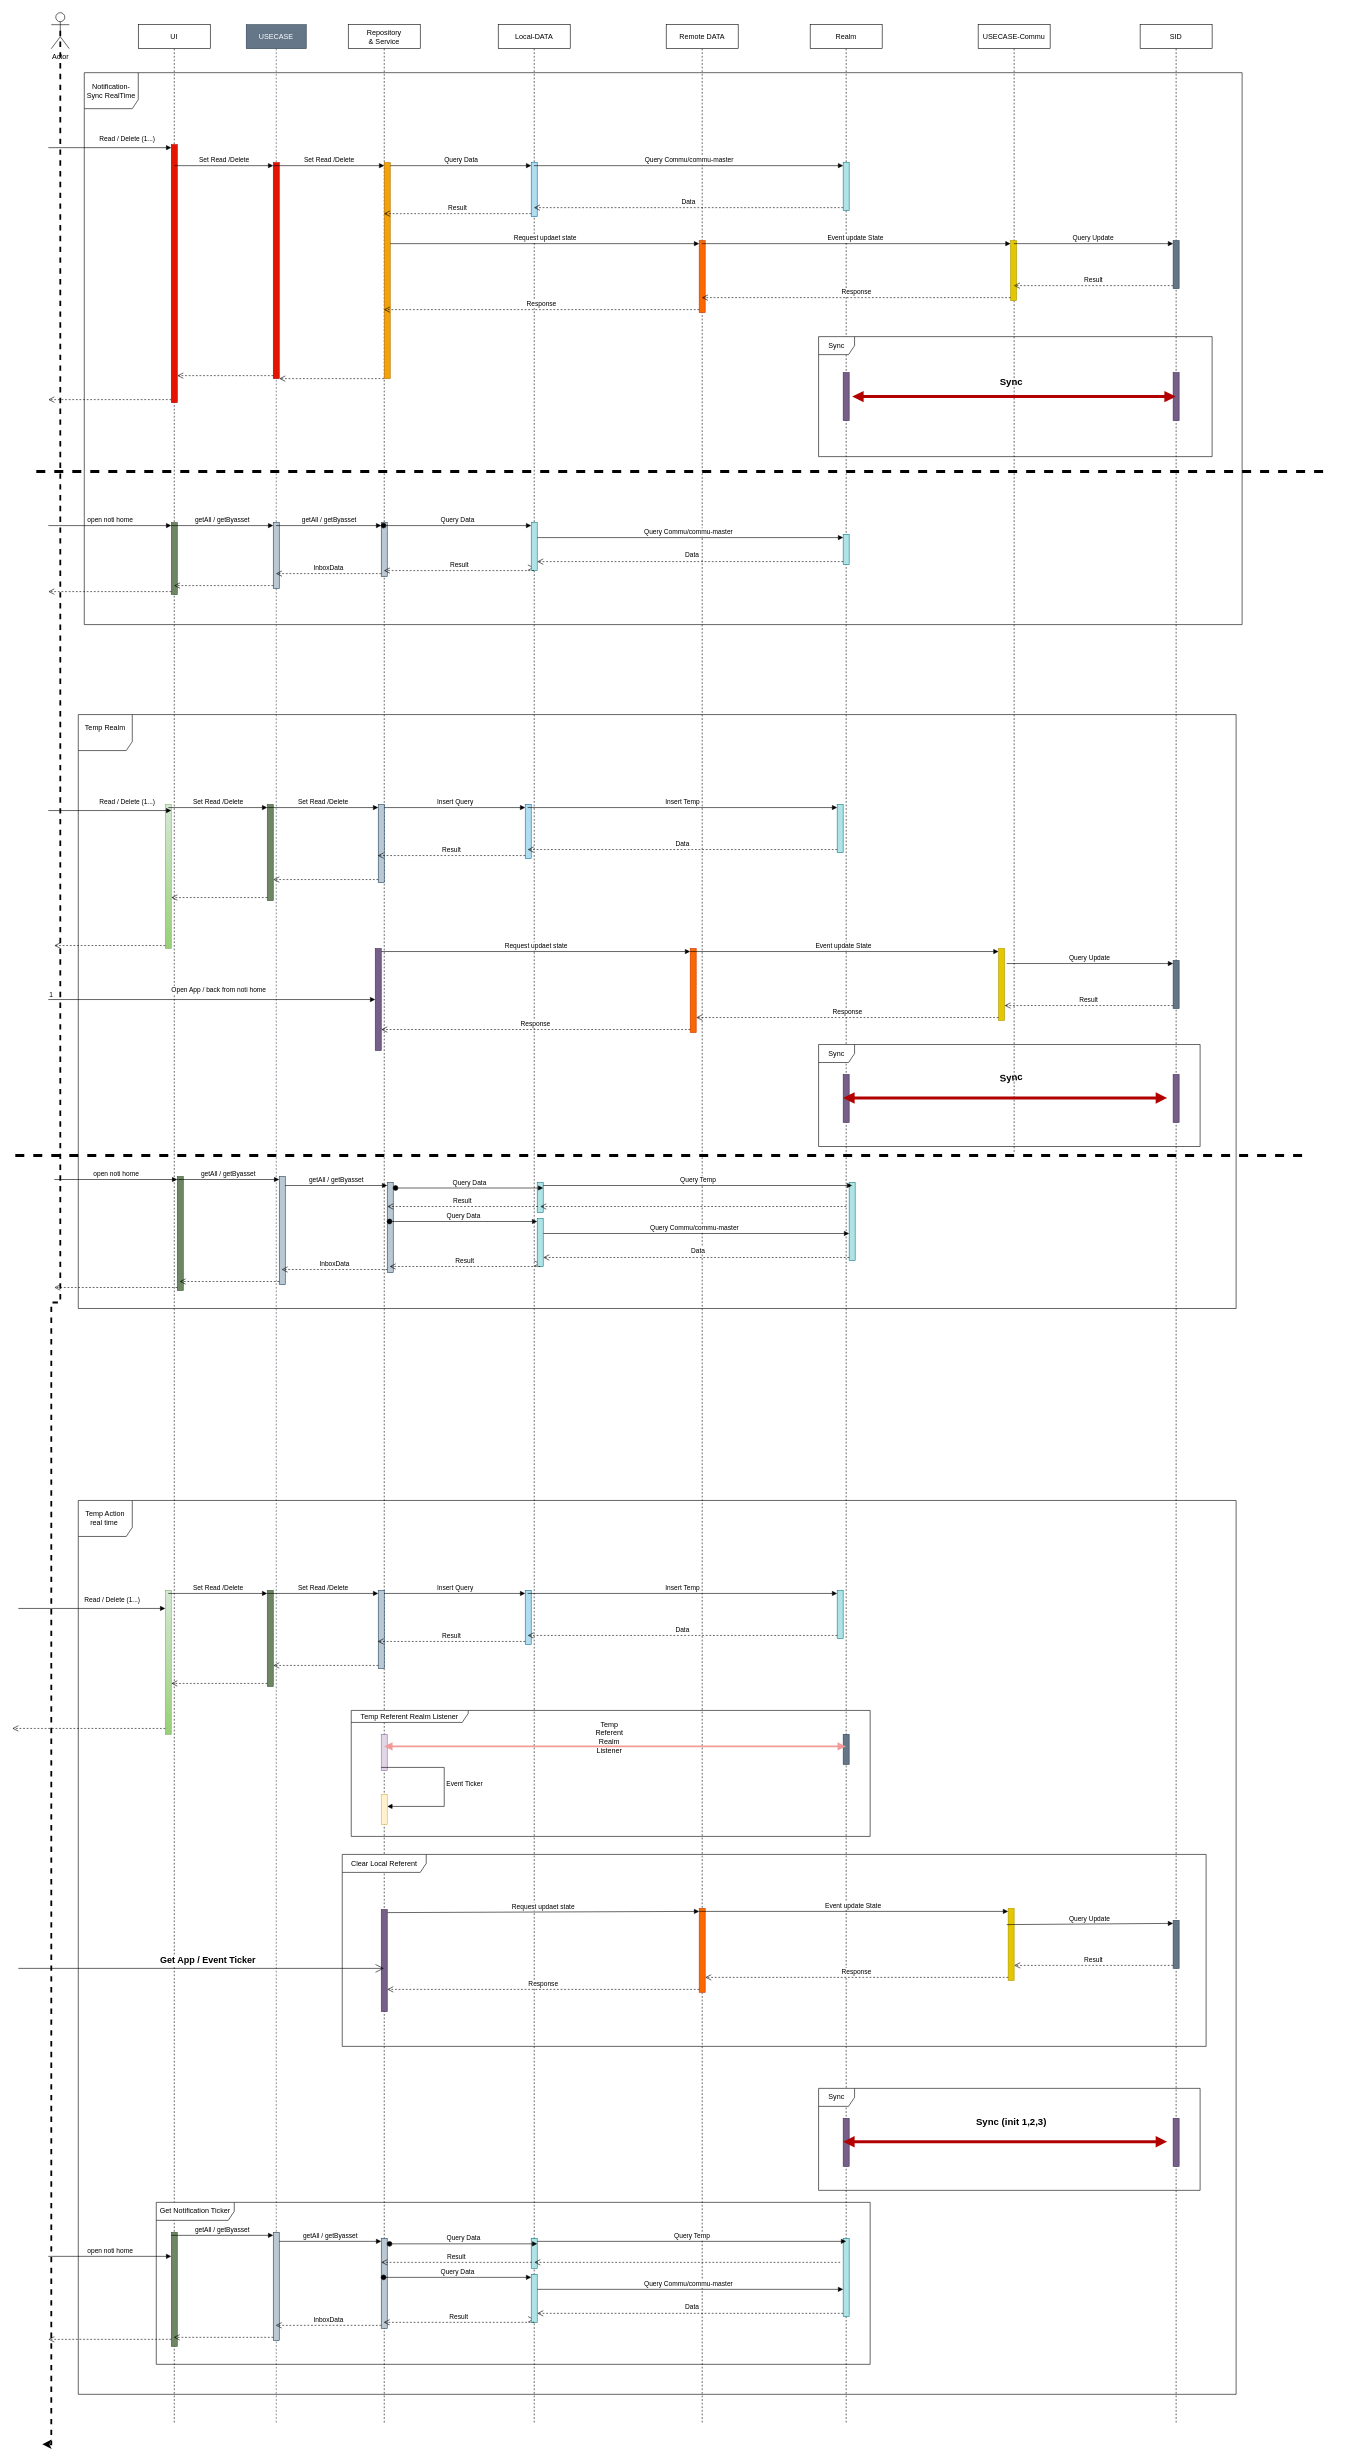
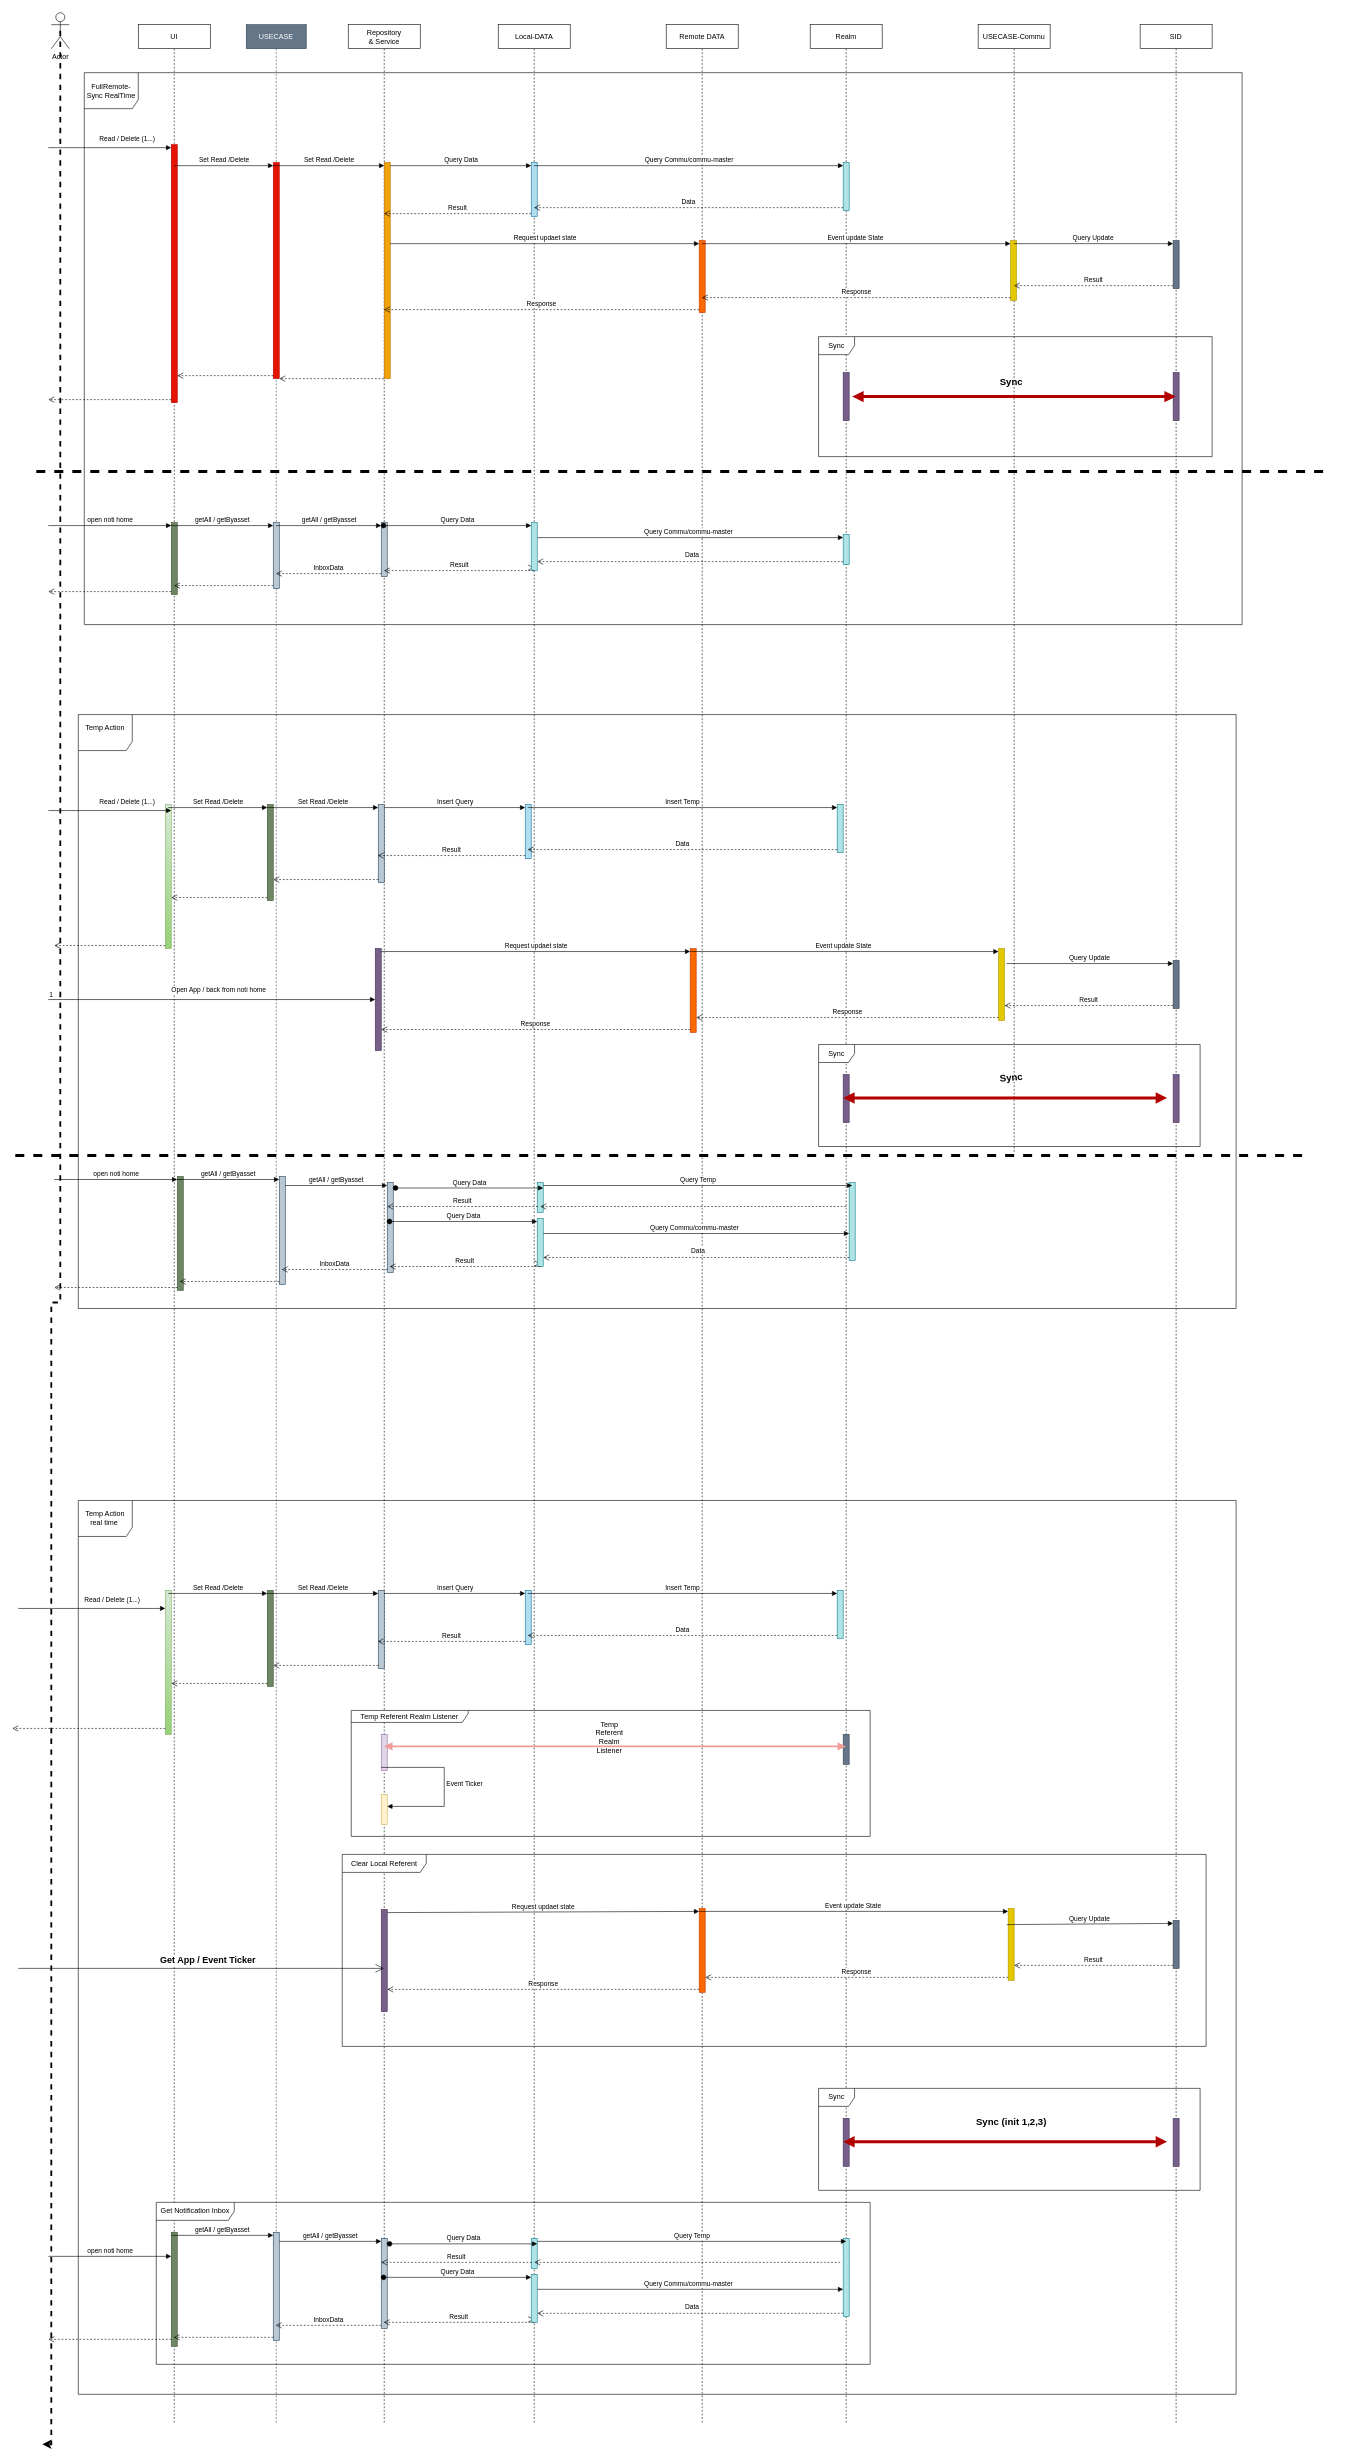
- <mxCell id="4" value="Notification-Sync RealTime" style="shape=umlFrame;whiteSpace=wrap;html=1;pointerEvents=0;width=90;height=60;" vertex="1" parent="1"><mxGeometry x="140" y="120" width="1930" height="920" as="geometry" /></mxCell>
+ <mxCell id="4" value="FullRemote-Sync RealTime" style="shape=umlFrame;whiteSpace=wrap;html=1;pointerEvents=0;width=90;height=60;" vertex="1" parent="1"><mxGeometry x="140" y="120" width="1930" height="920" as="geometry" /></mxCell>
- <mxCell id="48" value="Temp Realm&lt;div&gt;&lt;br/&gt;&lt;/div&gt;" style="shape=umlFrame;whiteSpace=wrap;html=1;pointerEvents=0;width=90;height=60;" vertex="1" parent="1"><mxGeometry x="130" y="1190" width="1930" height="990" as="geometry" /></mxCell>
+ <mxCell id="48" value="Temp Action&lt;div&gt;&lt;br/&gt;&lt;/div&gt;" style="shape=umlFrame;whiteSpace=wrap;html=1;pointerEvents=0;width=90;height=60;" vertex="1" parent="1"><mxGeometry x="130" y="1190" width="1930" height="990" as="geometry" /></mxCell>
- <mxCell id="167" value="Get Notification Ticker" style="shape=umlFrame;whiteSpace=wrap;html=1;pointerEvents=0;width=130;height=30;" vertex="1" parent="1"><mxGeometry x="260" y="3670" width="1190" height="270" as="geometry" /></mxCell>
+ <mxCell id="167" value="Get Notification Inbox" style="shape=umlFrame;whiteSpace=wrap;html=1;pointerEvents=0;width=130;height=30;" vertex="1" parent="1"><mxGeometry x="260" y="3670" width="1190" height="270" as="geometry" /></mxCell>
